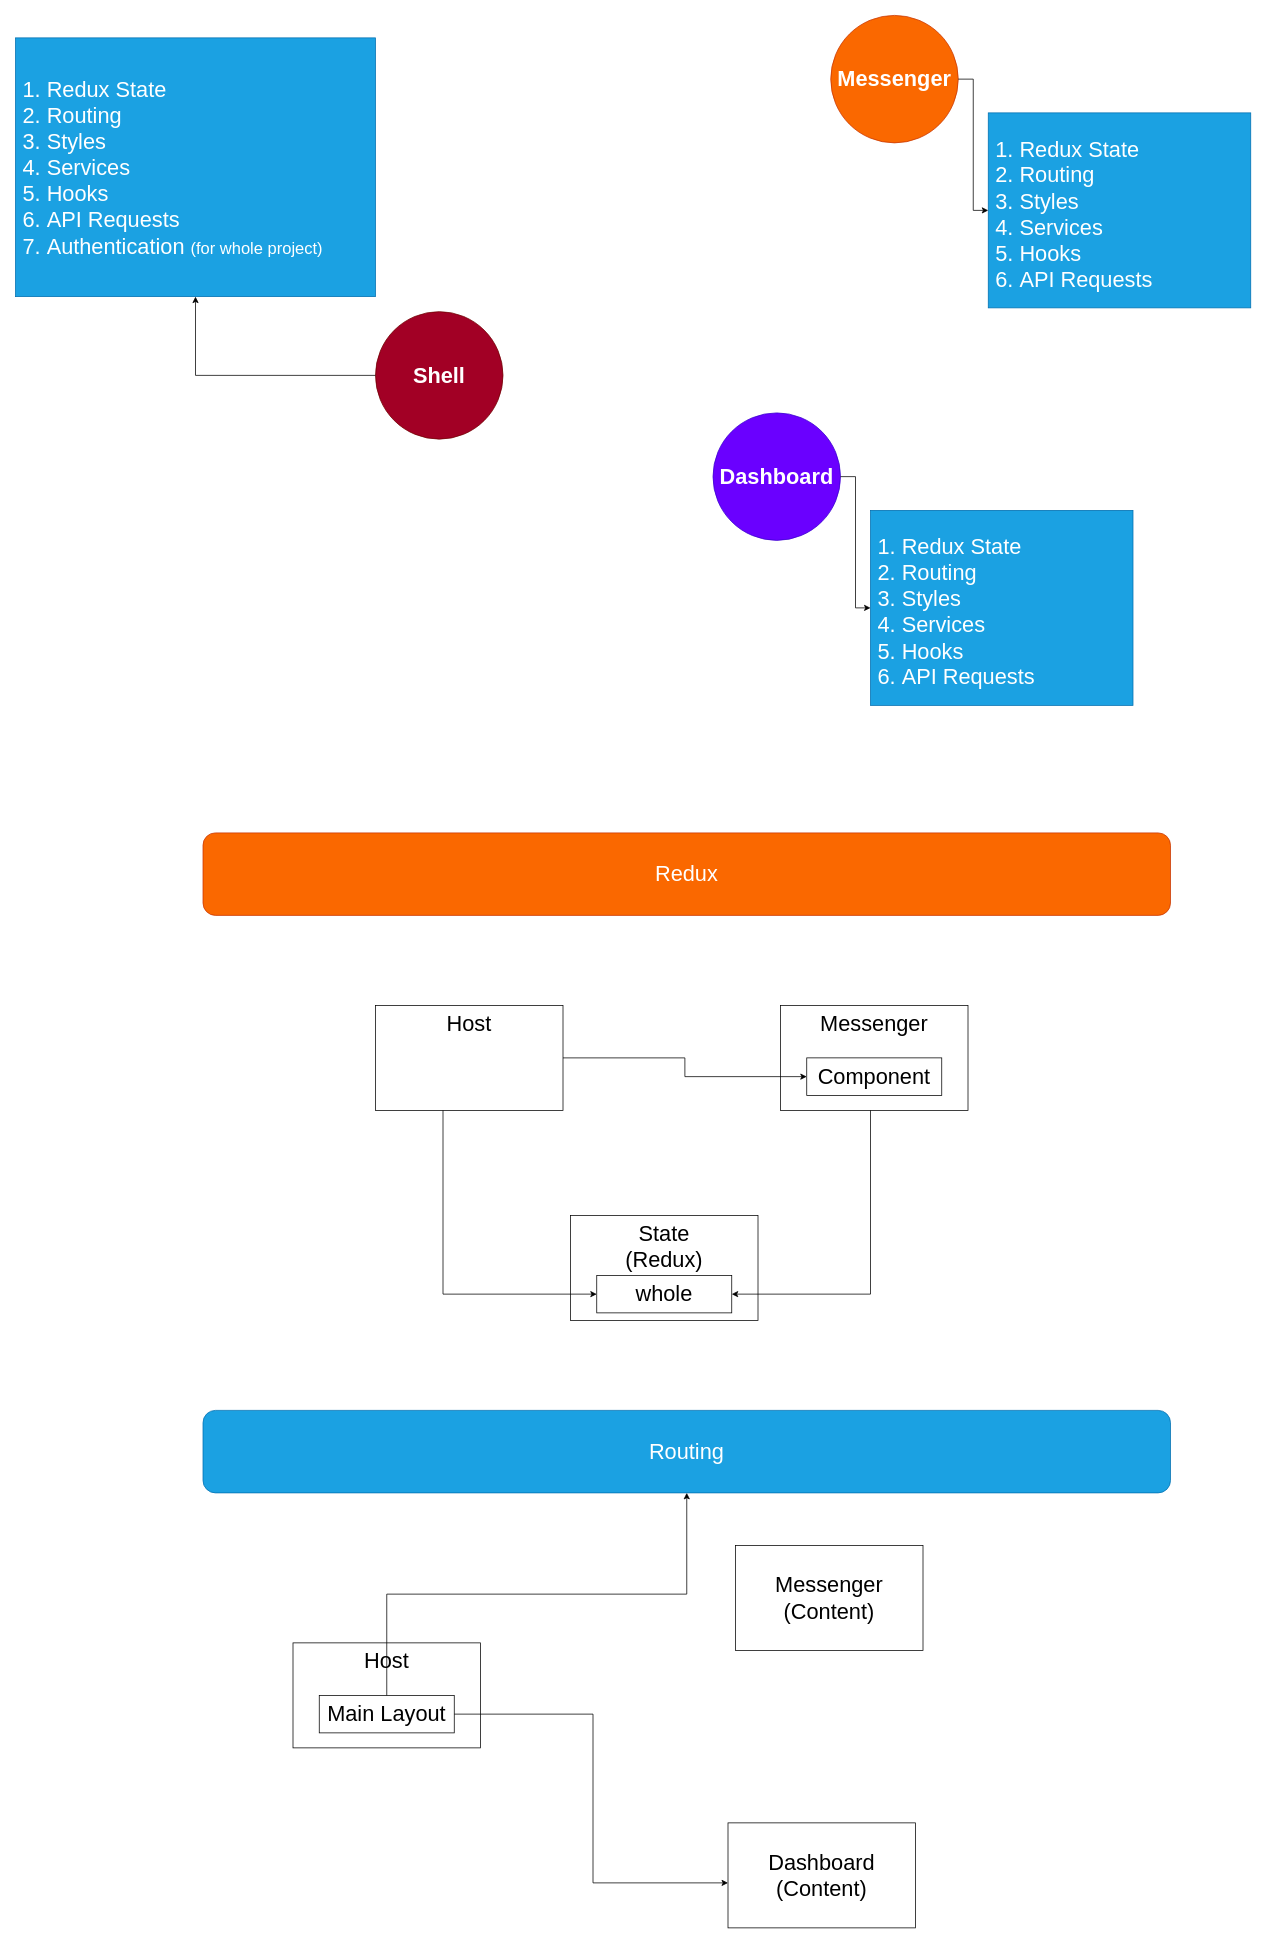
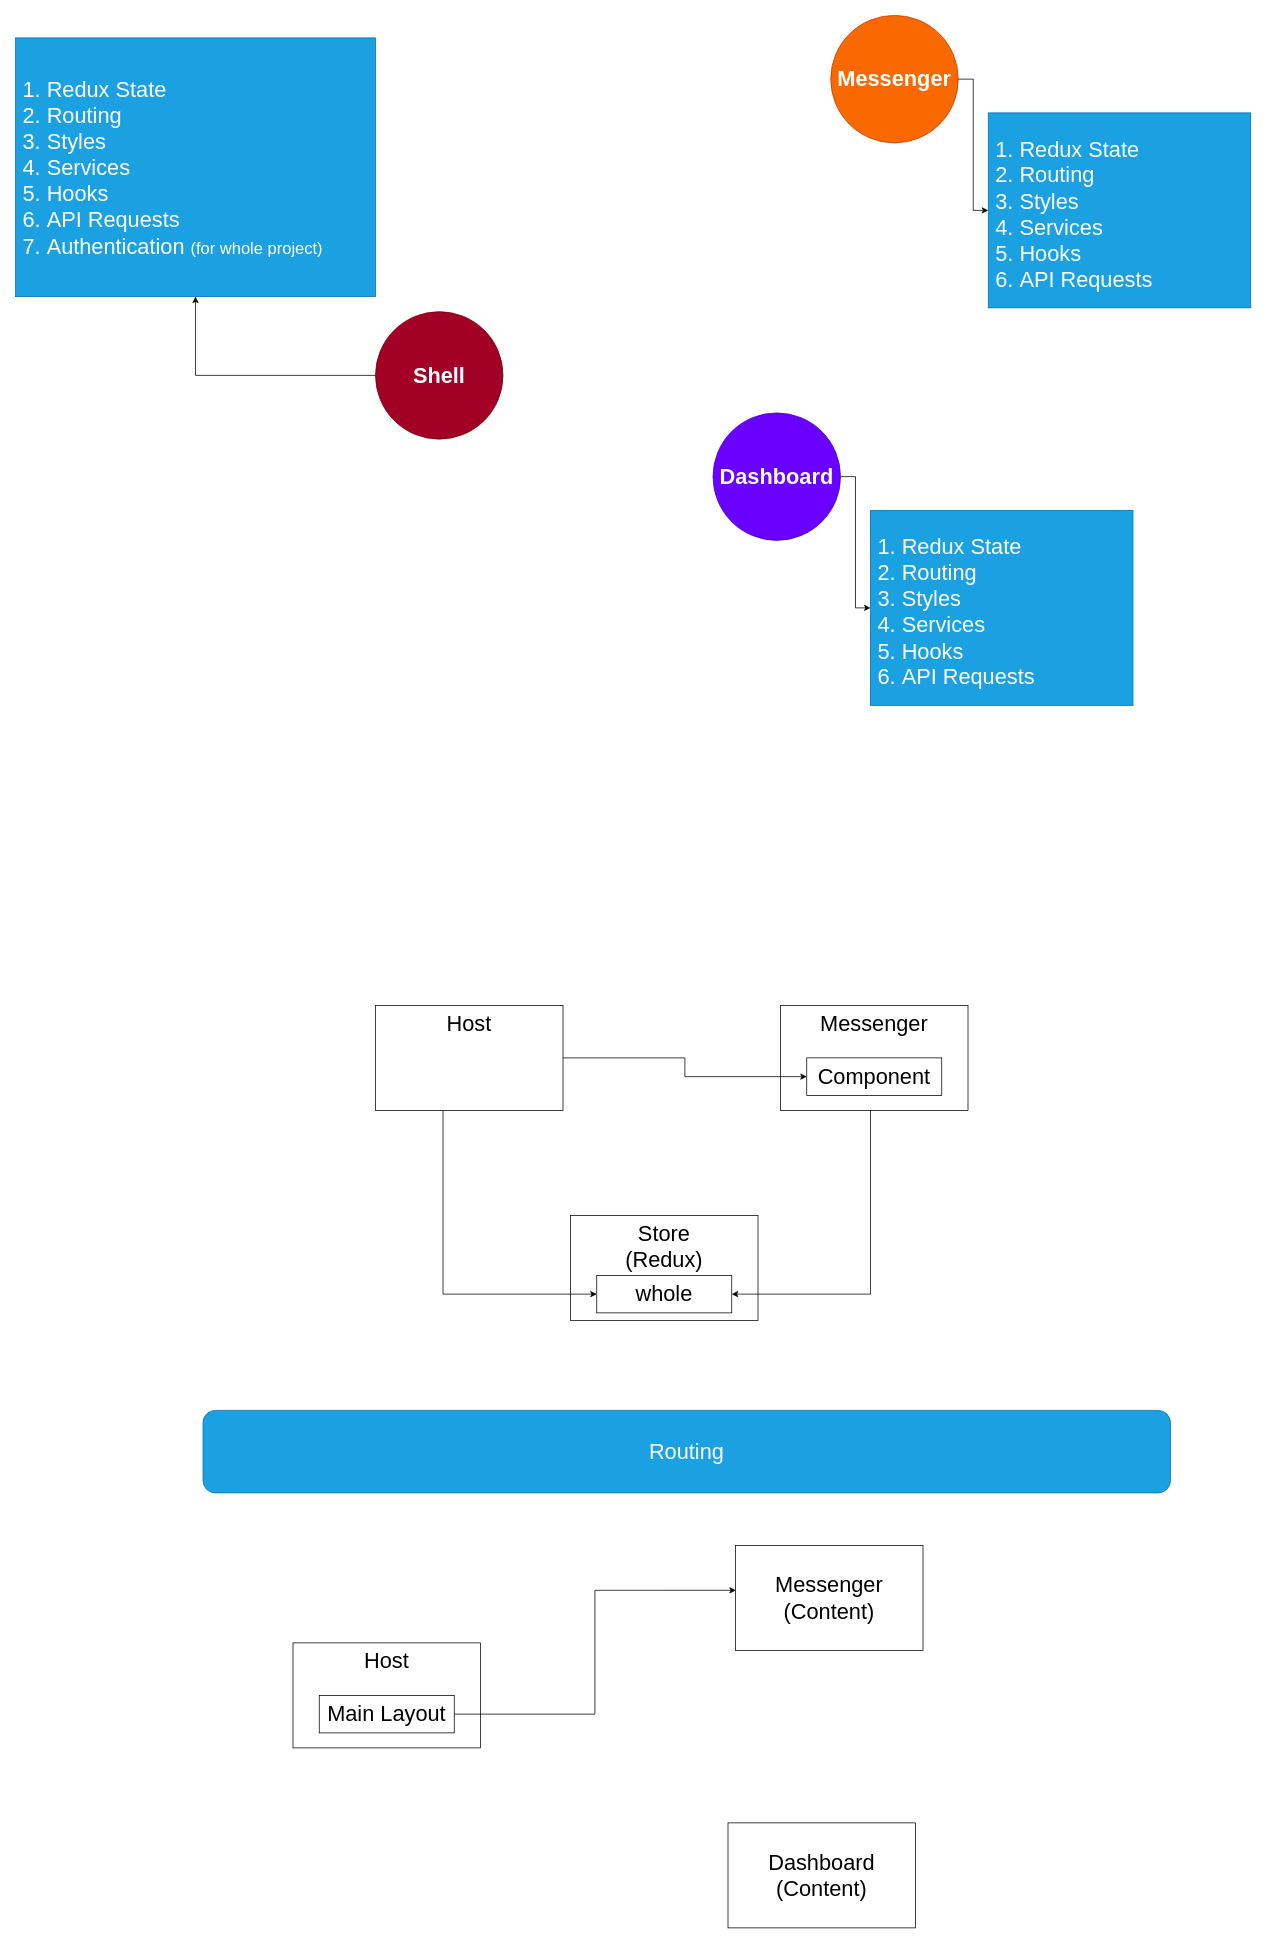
- <mxCell id="14" value="&lt;font color=&quot;#ffffff&quot; style=&quot;font-size: 29px;&quot;&gt;Redux&lt;/font&gt;" style="rounded=1;whiteSpace=wrap;html=1;fontSize=22;fontColor=#000000;verticalAlign=middle;fillColor=#fa6800;strokeColor=#C73500;" vertex="1" parent="1"><mxGeometry x="270" y="1110" width="1290" height="110" as="geometry" /></mxCell>
- <mxCell id="17" value="&lt;font color=&quot;#000000&quot;&gt;State&lt;br&gt;(Redux)&lt;br&gt;&lt;/font&gt;" style="rounded=0;whiteSpace=wrap;html=1;fontSize=29;fontColor=#FFFFFF;verticalAlign=top;" vertex="1" parent="1"><mxGeometry x="760" y="1620" width="250" height="140" as="geometry" /></mxCell>
+ <mxCell id="17" value="&lt;font color=&quot;#000000&quot;&gt;Store&lt;br&gt;(Redux)&lt;br&gt;&lt;/font&gt;" style="rounded=0;whiteSpace=wrap;html=1;fontSize=29;fontColor=#FFFFFF;verticalAlign=top;" vertex="1" parent="1"><mxGeometry x="760" y="1620" width="250" height="140" as="geometry" /></mxCell>
- <mxCell id="30" style="edgeStyle=orthogonalEdgeStyle;rounded=0;orthogonalLoop=1;jettySize=auto;html=1;fontSize=29;fontColor=#000000;" edge="1" parent="1" source="28" target="23"><mxGeometry relative="1" as="geometry" /></mxCell>
+ <mxCell id="30" style="edgeStyle=orthogonalEdgeStyle;rounded=0;orthogonalLoop=1;jettySize=auto;html=1;entryX=0.002;entryY=0.428;entryDx=0;entryDy=0;entryPerimeter=0;fontSize=29;fontColor=#000000;" edge="1" parent="1" source="28" target="24"><mxGeometry relative="1" as="geometry" /></mxCell>
- <mxCell id="29" style="edgeStyle=orthogonalEdgeStyle;rounded=0;orthogonalLoop=1;jettySize=auto;html=1;fontSize=29;fontColor=#000000;" edge="1" parent="1" source="28" target="25"><mxGeometry relative="1" as="geometry"><Array as="points"><mxPoint x="790" y="2285" /><mxPoint x="790" y="2510" /></Array></mxGeometry></mxCell>
